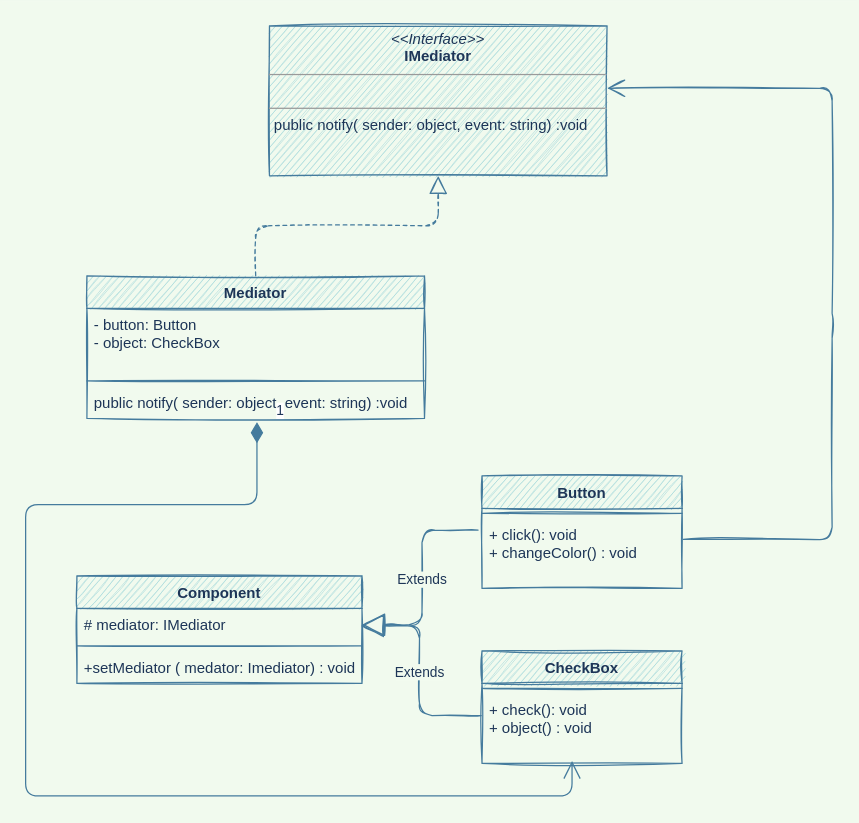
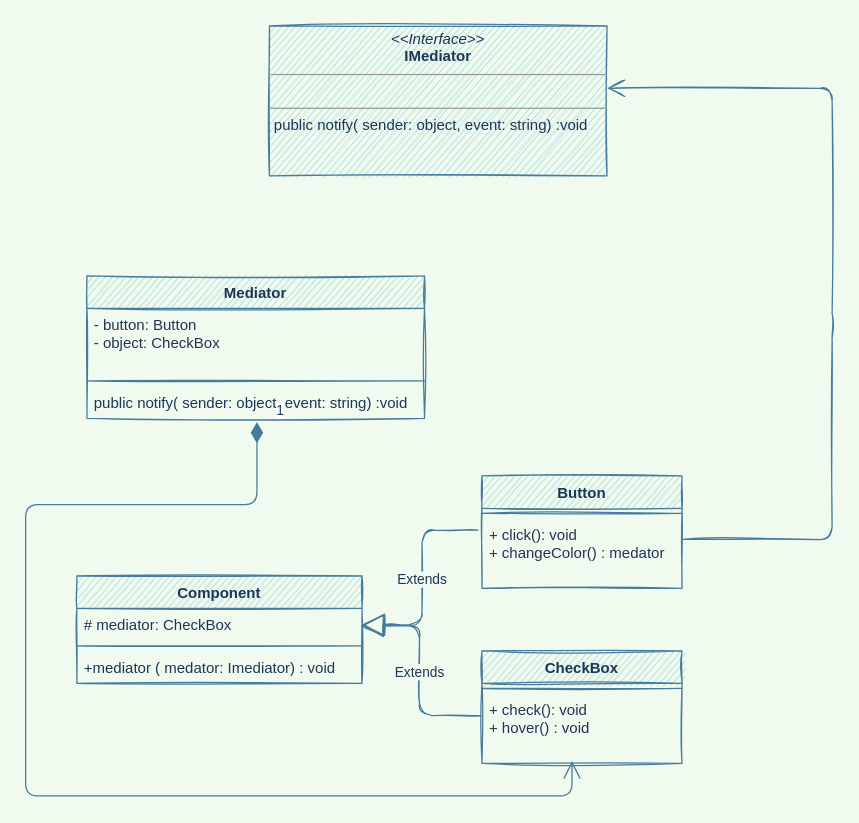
- <mxCell id="7" value="" style="endArrow=block;dashed=1;endFill=0;endSize=12;html=1;exitX=0.5;exitY=0;exitDx=0;exitDy=0;entryX=0.5;entryY=1;entryDx=0;entryDy=0;edgeStyle=orthogonalEdgeStyle;labelBackgroundColor=#F1FAEE;strokeColor=#457B9D;fontColor=#1D3557;sketch=1;" parent="1" source="3" target="2" edge="1"><mxGeometry width="160" relative="1" as="geometry"><mxPoint x="255" y="270" as="sourcePoint" /><mxPoint x="415" y="270" as="targetPoint" /></mxGeometry></mxCell>
- <mxCell id="14" value="+ click(): void&#10;+ changeColor() : void&#10;" style="text;strokeColor=none;fillColor=none;align=left;verticalAlign=top;spacingLeft=4;spacingRight=4;overflow=hidden;rotatable=0;points=[[0,0.5],[1,0.5]];portConstraint=eastwest;fontColor=#1D3557;sketch=1;" parent="12" vertex="1"><mxGeometry y="34" width="160" height="56" as="geometry" /></mxCell>
+ <mxCell id="14" value="+ click(): void&#10;+ changeColor() : medator&#10;" style="text;strokeColor=none;fillColor=none;align=left;verticalAlign=top;spacingLeft=4;spacingRight=4;overflow=hidden;rotatable=0;points=[[0,0.5],[1,0.5]];portConstraint=eastwest;fontColor=#1D3557;sketch=1;" parent="12" vertex="1"><mxGeometry y="34" width="160" height="56" as="geometry" /></mxCell>
- <mxCell id="9" value="# mediator: IMediator" style="text;strokeColor=none;fillColor=none;align=left;verticalAlign=top;spacingLeft=4;spacingRight=4;overflow=hidden;rotatable=0;points=[[0,0.5],[1,0.5]];portConstraint=eastwest;fontColor=#1D3557;sketch=1;" parent="8" vertex="1"><mxGeometry y="26" width="228" height="26" as="geometry" /></mxCell>
+ <mxCell id="9" value="# mediator: CheckBox" style="text;strokeColor=none;fillColor=none;align=left;verticalAlign=top;spacingLeft=4;spacingRight=4;overflow=hidden;rotatable=0;points=[[0,0.5],[1,0.5]];portConstraint=eastwest;fontColor=#1D3557;sketch=1;" parent="8" vertex="1"><mxGeometry y="26" width="228" height="26" as="geometry" /></mxCell>
- <mxCell id="11" value="+setMediator ( medator: Imediator) : void" style="text;strokeColor=none;fillColor=none;align=left;verticalAlign=top;spacingLeft=4;spacingRight=4;overflow=hidden;rotatable=0;points=[[0,0.5],[1,0.5]];portConstraint=eastwest;fontColor=#1D3557;sketch=1;" parent="8" vertex="1"><mxGeometry y="60" width="228" height="26" as="geometry" /></mxCell>
+ <mxCell id="11" value="+mediator ( medator: Imediator) : void" style="text;strokeColor=none;fillColor=none;align=left;verticalAlign=top;spacingLeft=4;spacingRight=4;overflow=hidden;rotatable=0;points=[[0,0.5],[1,0.5]];portConstraint=eastwest;fontColor=#1D3557;sketch=1;" parent="8" vertex="1"><mxGeometry y="60" width="228" height="26" as="geometry" /></mxCell>
- <mxCell id="17" value="+ check(): void&#10;+ object() : void&#10;" style="text;strokeColor=none;fillColor=none;align=left;verticalAlign=top;spacingLeft=4;spacingRight=4;overflow=hidden;rotatable=0;points=[[0,0.5],[1,0.5]];portConstraint=eastwest;fontColor=#1D3557;sketch=1;" parent="15" vertex="1"><mxGeometry y="34" width="160" height="56" as="geometry" /></mxCell>
+ <mxCell id="17" value="+ check(): void&#10;+ hover() : void&#10;" style="text;strokeColor=none;fillColor=none;align=left;verticalAlign=top;spacingLeft=4;spacingRight=4;overflow=hidden;rotatable=0;points=[[0,0.5],[1,0.5]];portConstraint=eastwest;fontColor=#1D3557;sketch=1;" parent="15" vertex="1"><mxGeometry y="34" width="160" height="56" as="geometry" /></mxCell>
